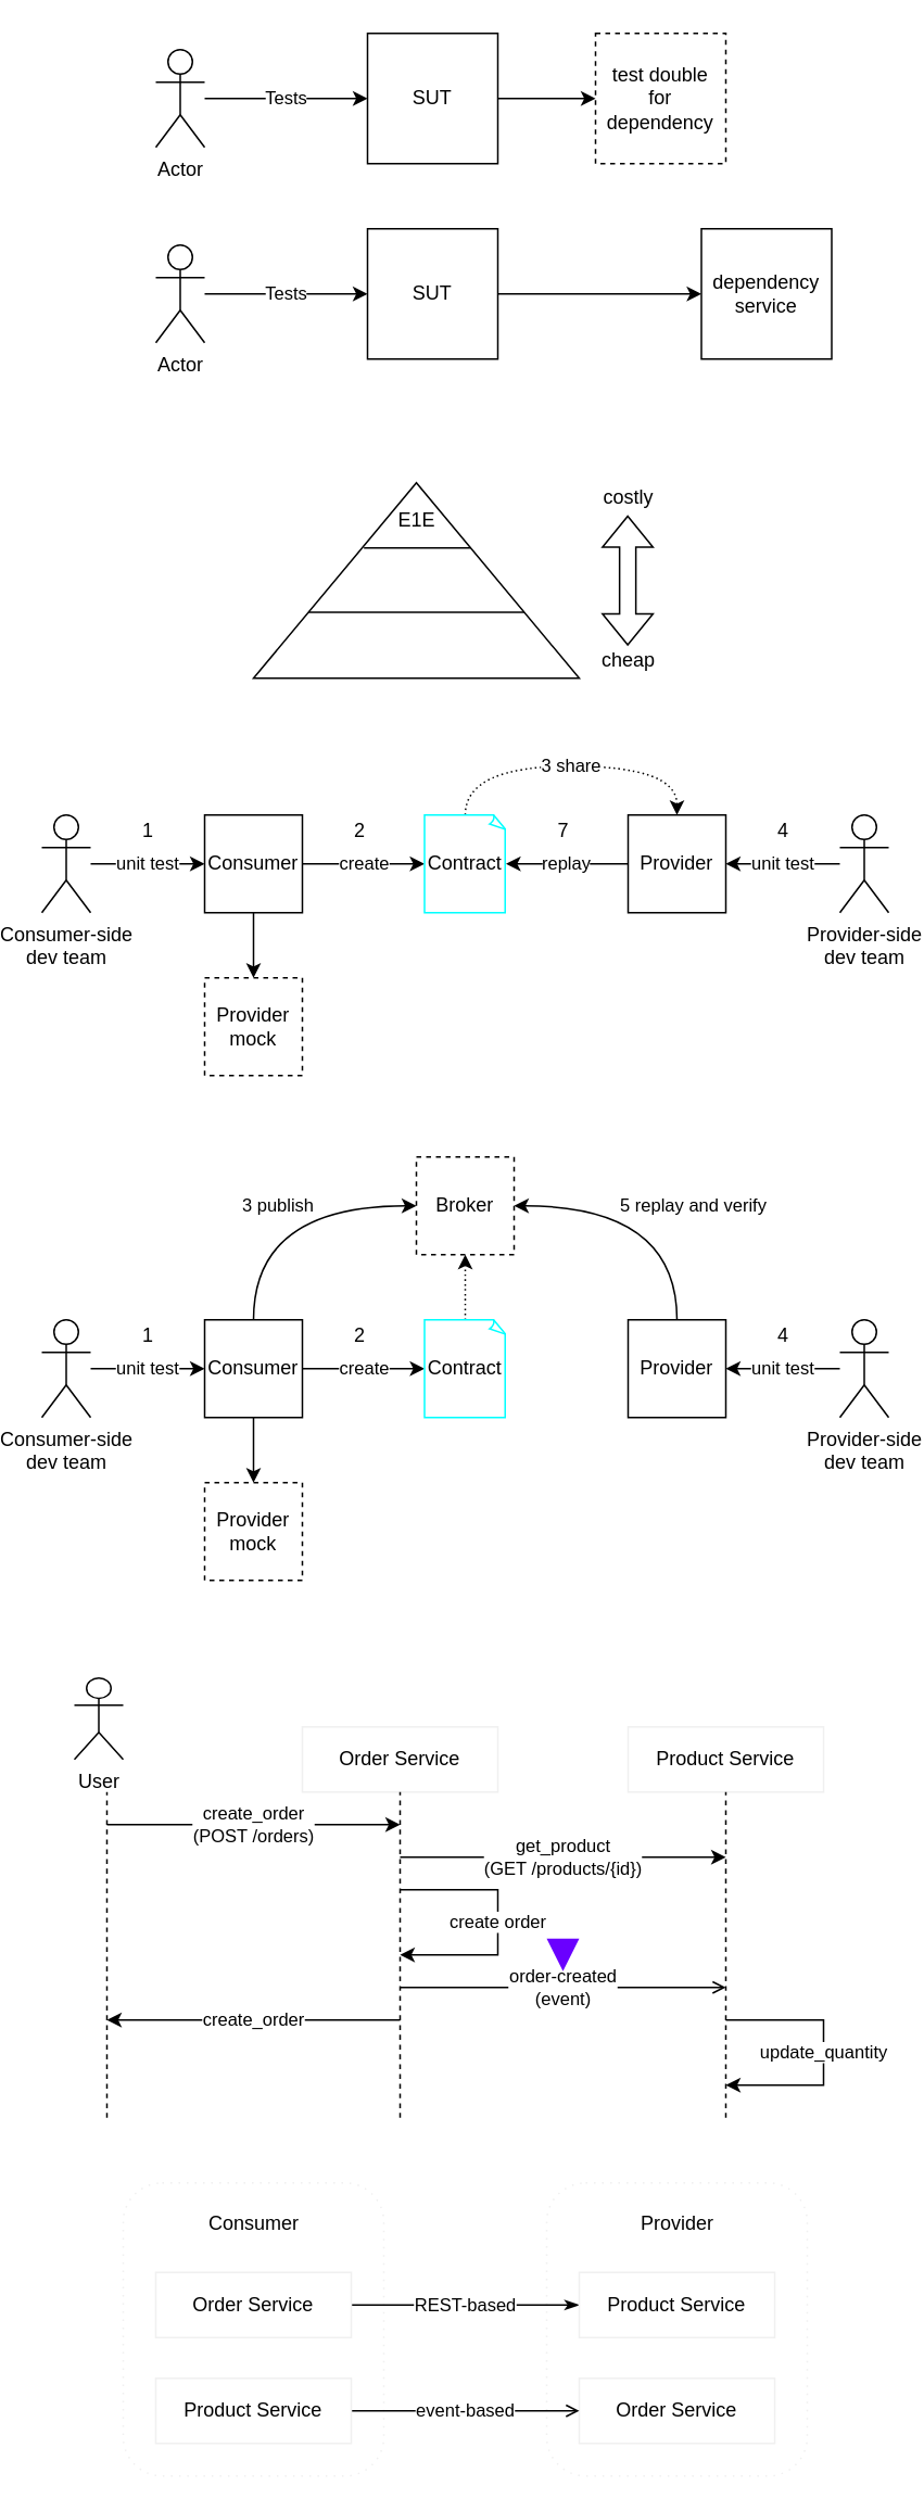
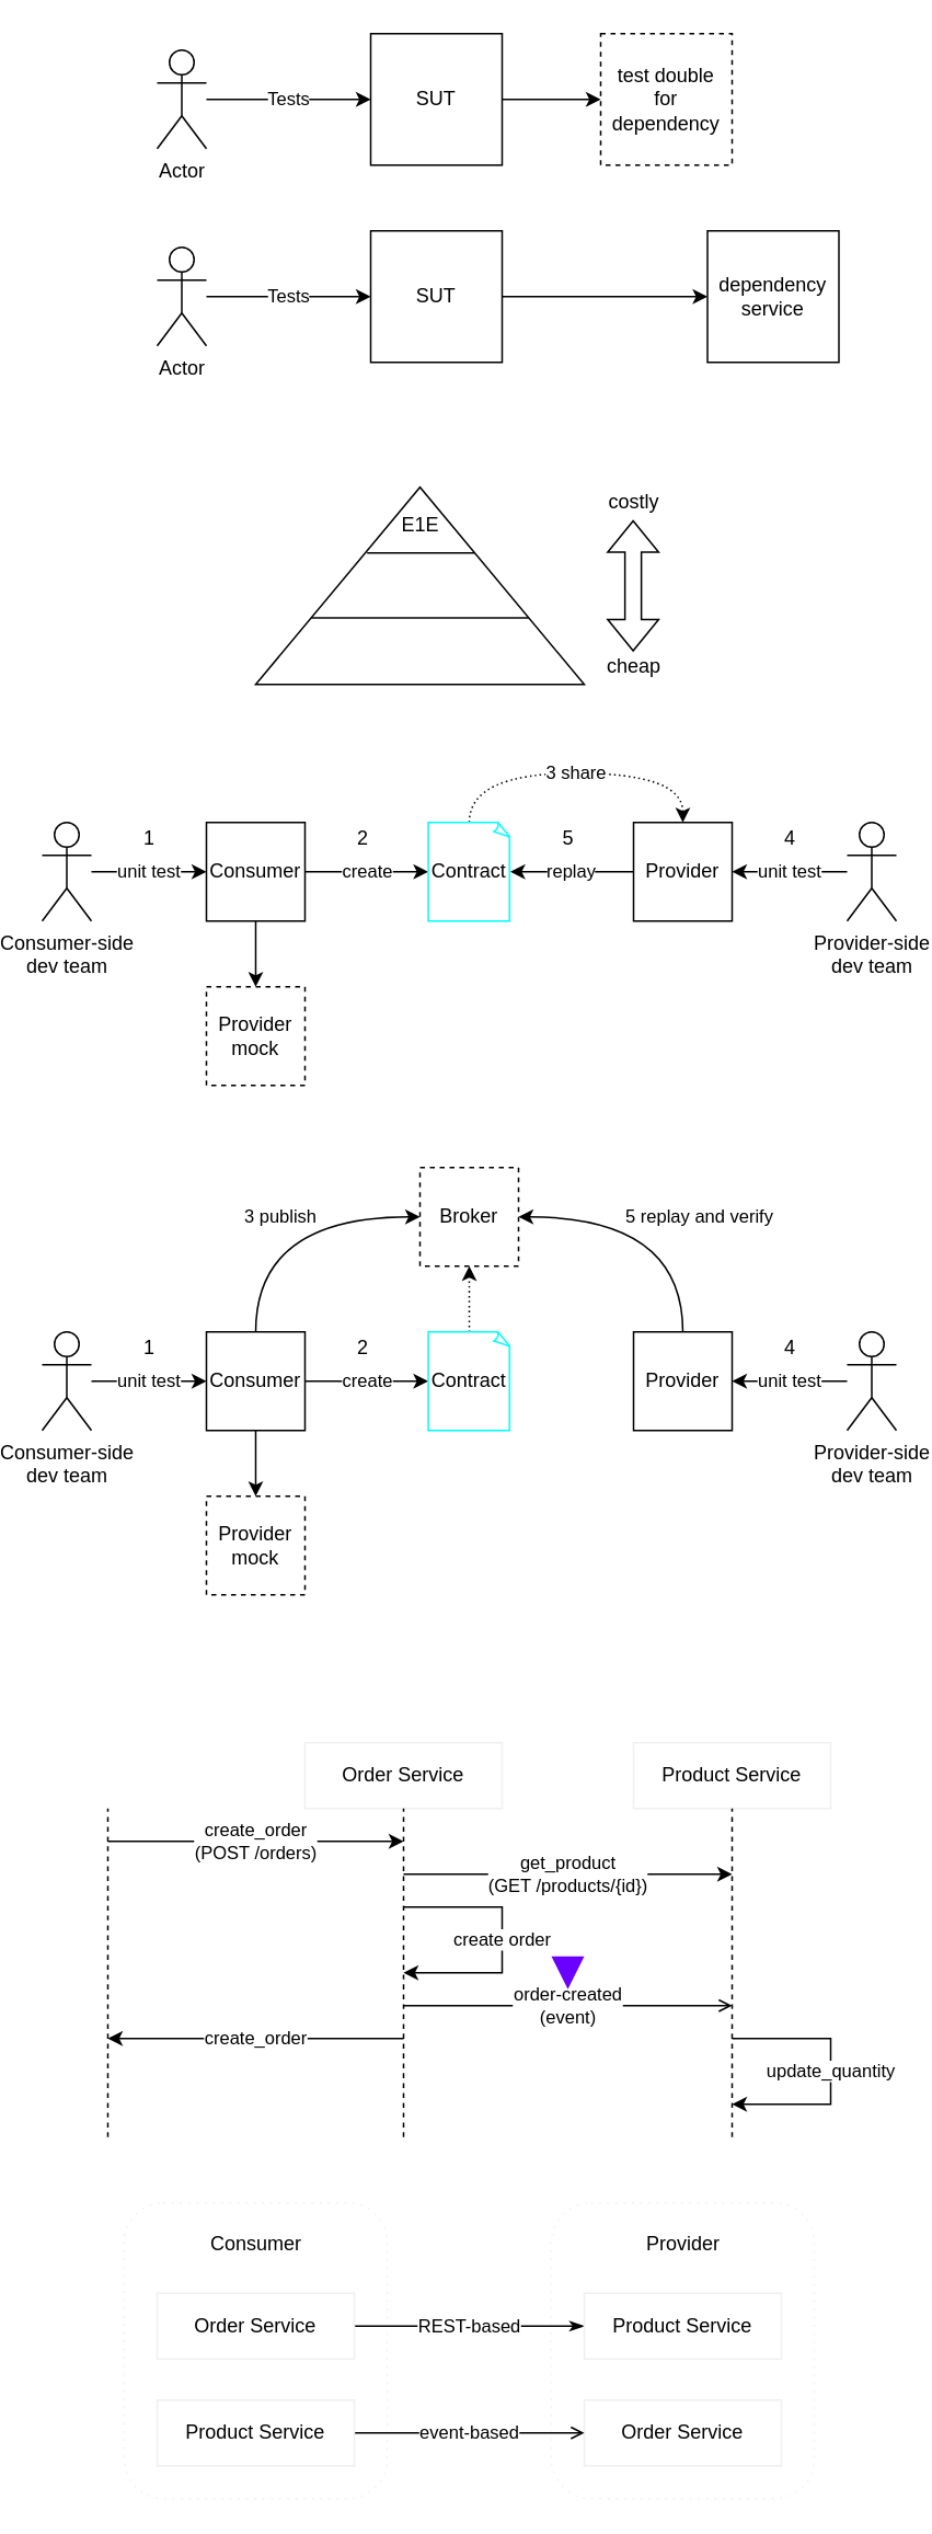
- <mxCell id="36" value="7" style="text;html=1;align=center;verticalAlign=middle;resizable=0;points=[];autosize=1;strokeColor=none;fillColor=none;" vertex="1" parent="1"><mxGeometry x="325" y="495" width="30" height="30" as="geometry" /></mxCell>
+ <mxCell id="36" value="5" style="text;html=1;align=center;verticalAlign=middle;resizable=0;points=[];autosize=1;strokeColor=none;fillColor=none;" vertex="1" parent="1"><mxGeometry x="325" y="495" width="30" height="30" as="geometry" /></mxCell>
- <mxCell id="56" value="User" style="shape=umlActor;verticalLabelPosition=bottom;verticalAlign=top;html=1;outlineConnect=0;fillColor=none;" vertex="1" parent="1"><mxGeometry x="40" y="1030" width="30" height="50" as="geometry" /></mxCell>
